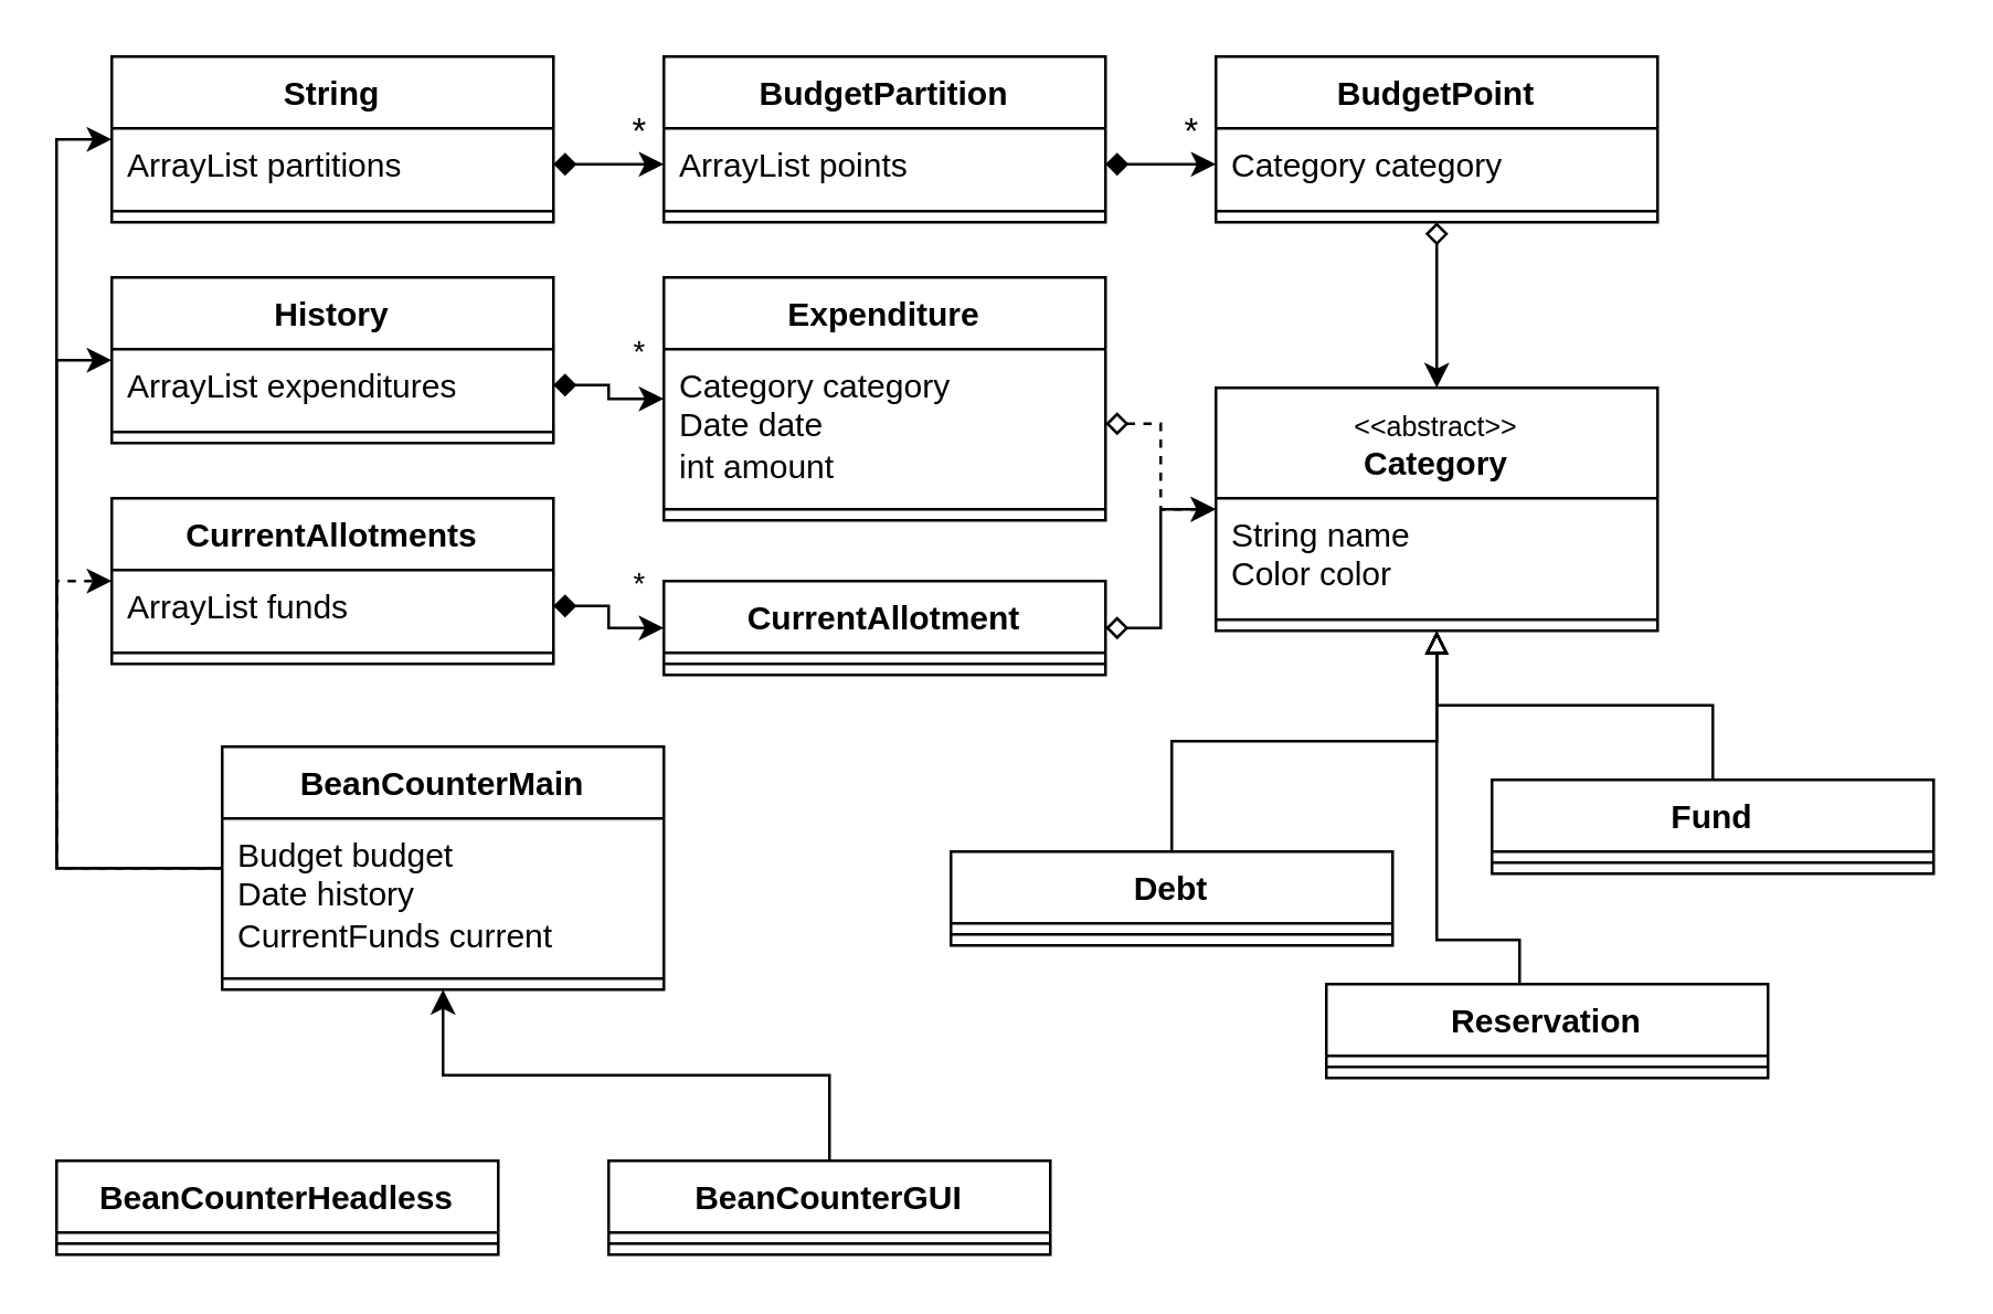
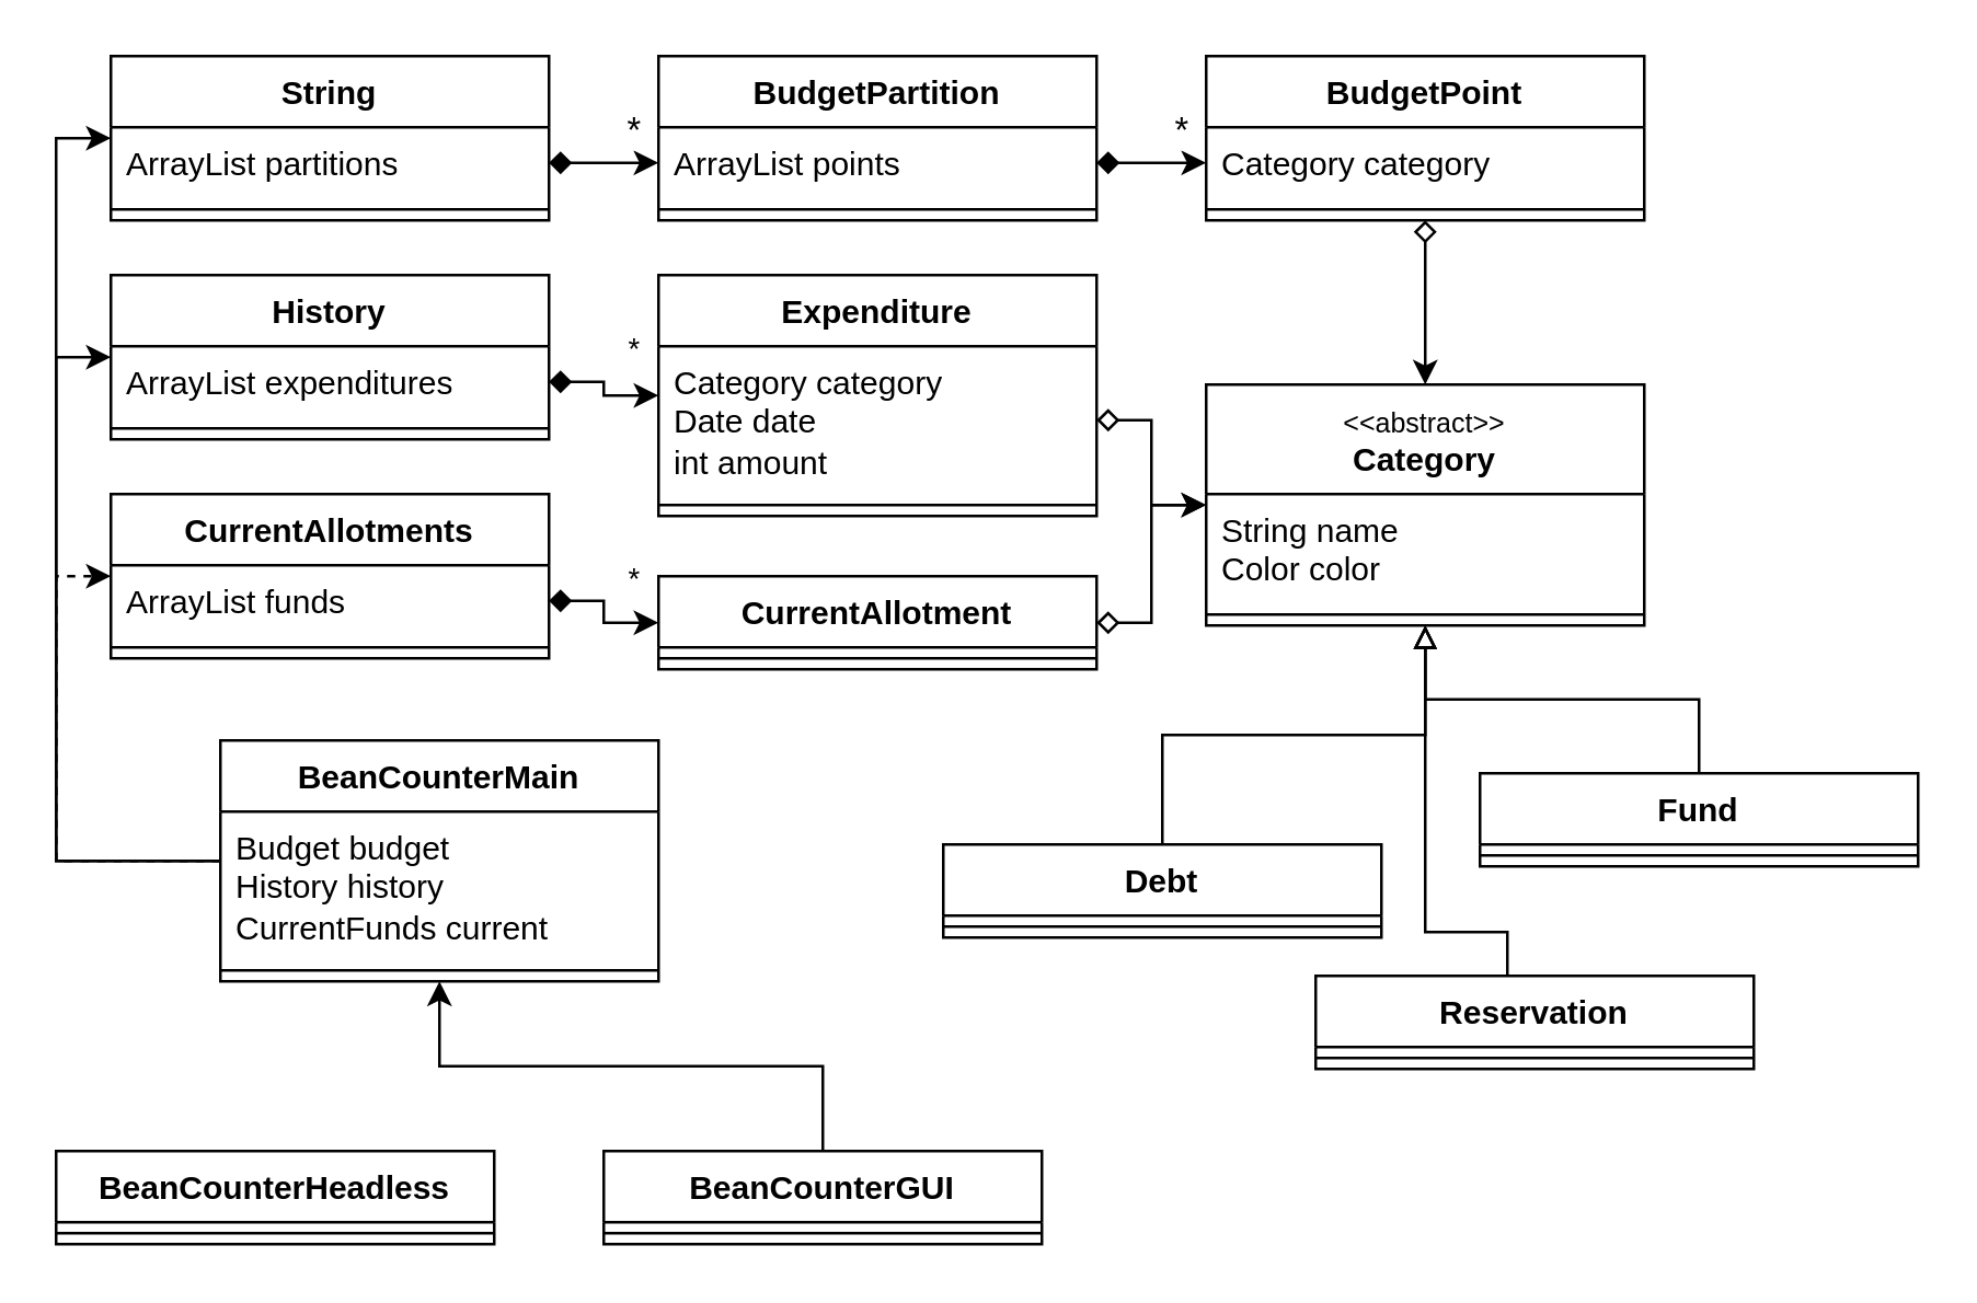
- <mxCell id="27" style="edgeStyle=orthogonalEdgeStyle;rounded=0;orthogonalLoop=1;jettySize=auto;html=1;startArrow=diamond;startFill=0;dashed=1;" edge="1" parent="1" source="3" target="12"><mxGeometry relative="1" as="geometry" /></mxCell>
+ <mxCell id="27" style="edgeStyle=orthogonalEdgeStyle;rounded=0;orthogonalLoop=1;jettySize=auto;html=1;startArrow=diamond;startFill=0;" edge="1" parent="1" source="3" target="12"><mxGeometry relative="1" as="geometry" /></mxCell>
- <mxCell id="54" value="Budget budget&lt;div&gt;Date history&lt;/div&gt;&lt;div&gt;CurrentFunds current&lt;/div&gt;" style="text;strokeColor=none;fillColor=none;align=left;verticalAlign=top;spacingLeft=4;spacingRight=4;overflow=hidden;rotatable=0;points=[[0,0.5],[1,0.5]];portConstraint=eastwest;whiteSpace=wrap;html=1;" vertex="1" parent="53"><mxGeometry y="26" width="160" height="54" as="geometry" /></mxCell>
+ <mxCell id="54" value="Budget budget&lt;div&gt;History history&lt;/div&gt;&lt;div&gt;CurrentFunds current&lt;/div&gt;" style="text;strokeColor=none;fillColor=none;align=left;verticalAlign=top;spacingLeft=4;spacingRight=4;overflow=hidden;rotatable=0;points=[[0,0.5],[1,0.5]];portConstraint=eastwest;whiteSpace=wrap;html=1;" vertex="1" parent="53"><mxGeometry y="26" width="160" height="54" as="geometry" /></mxCell>
